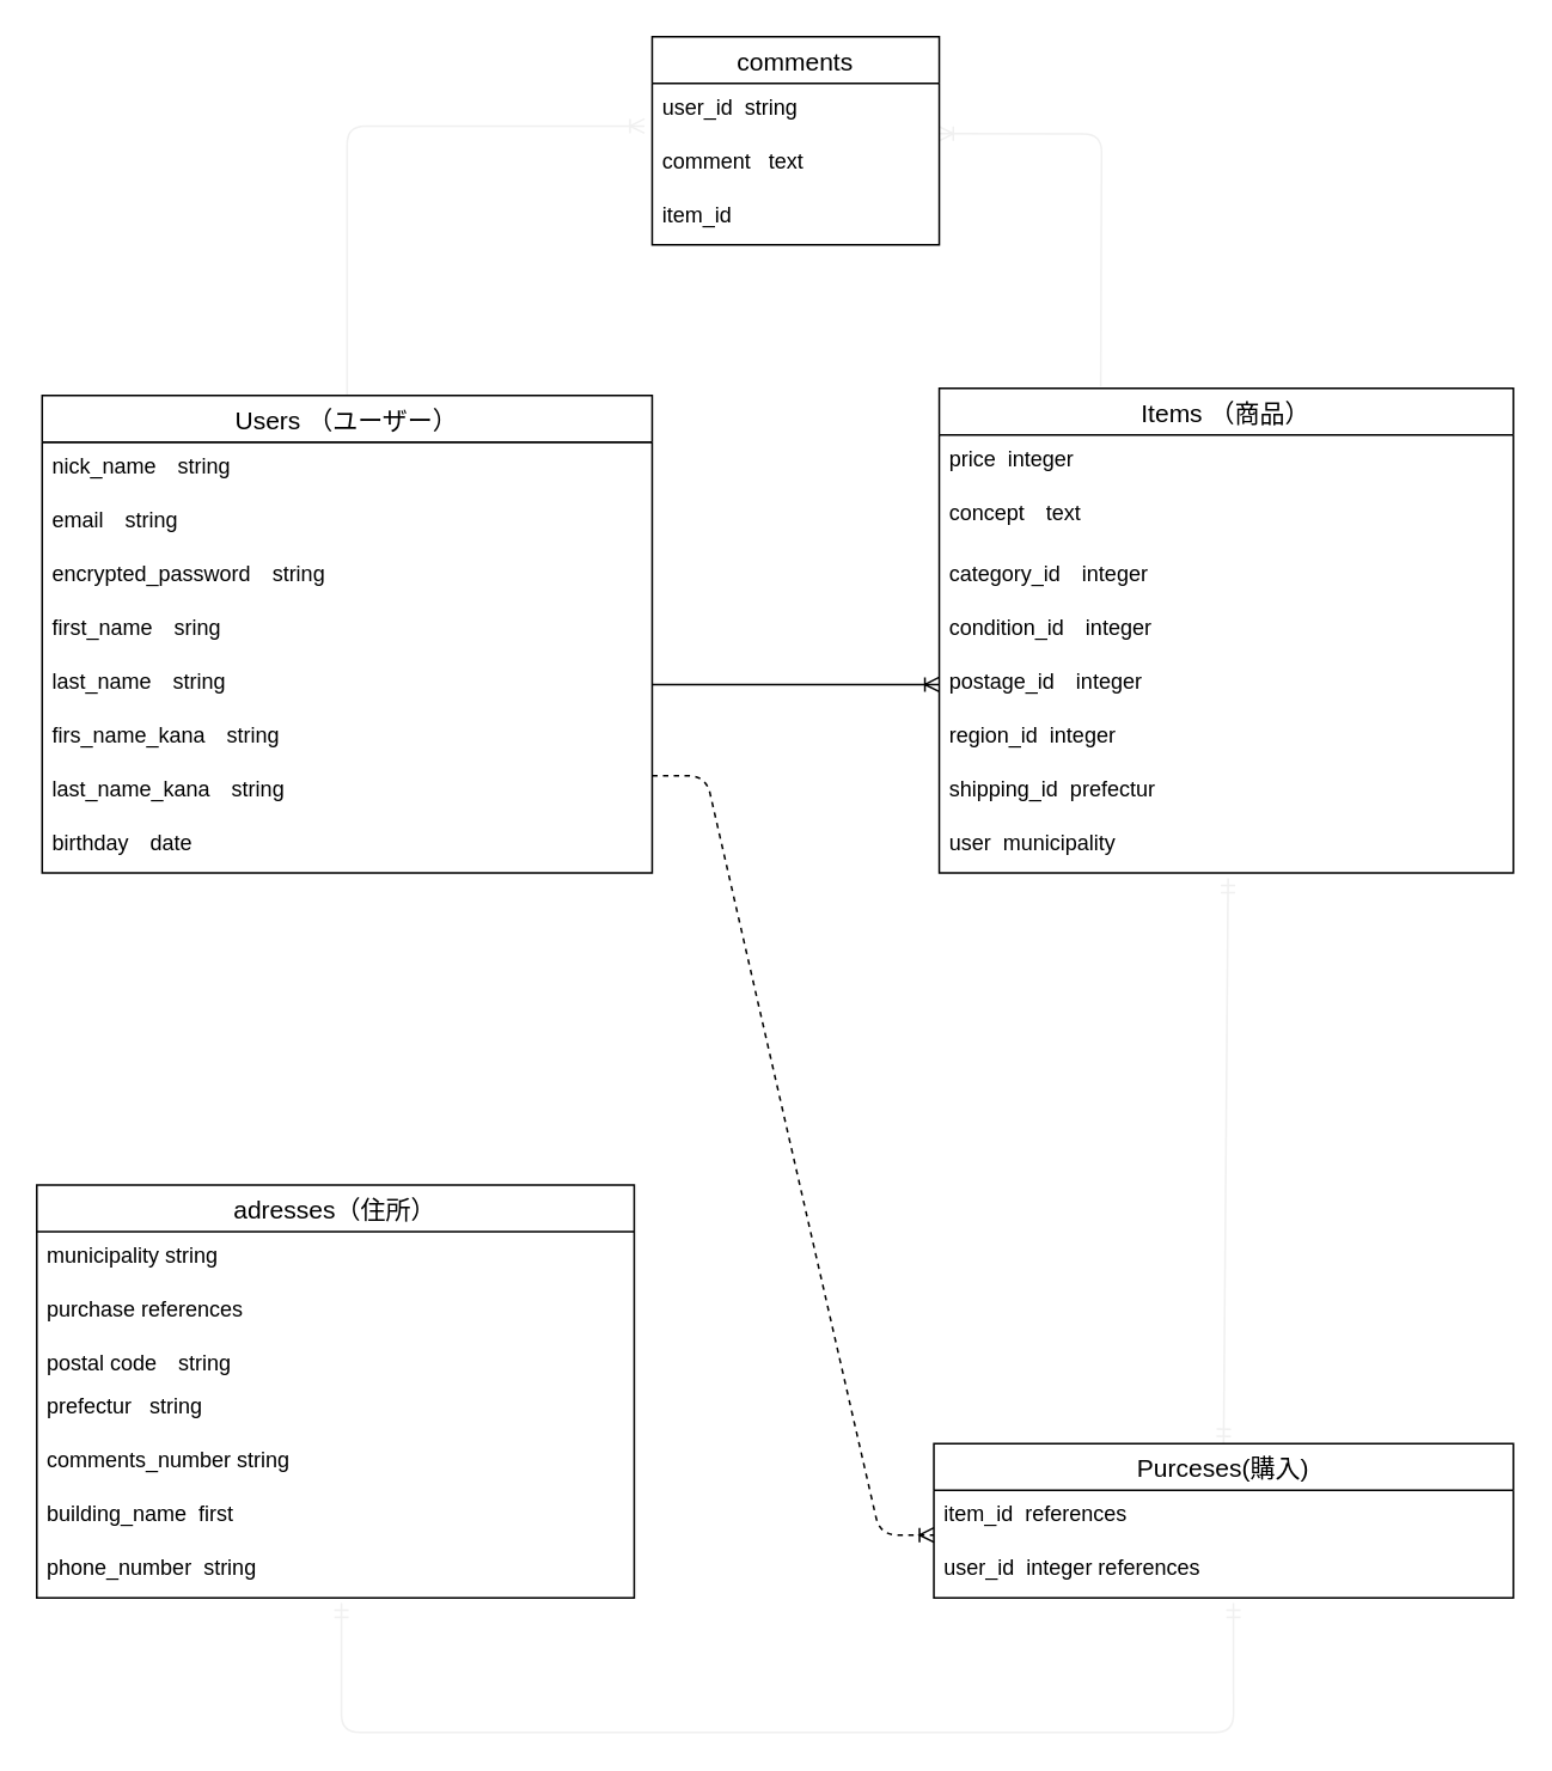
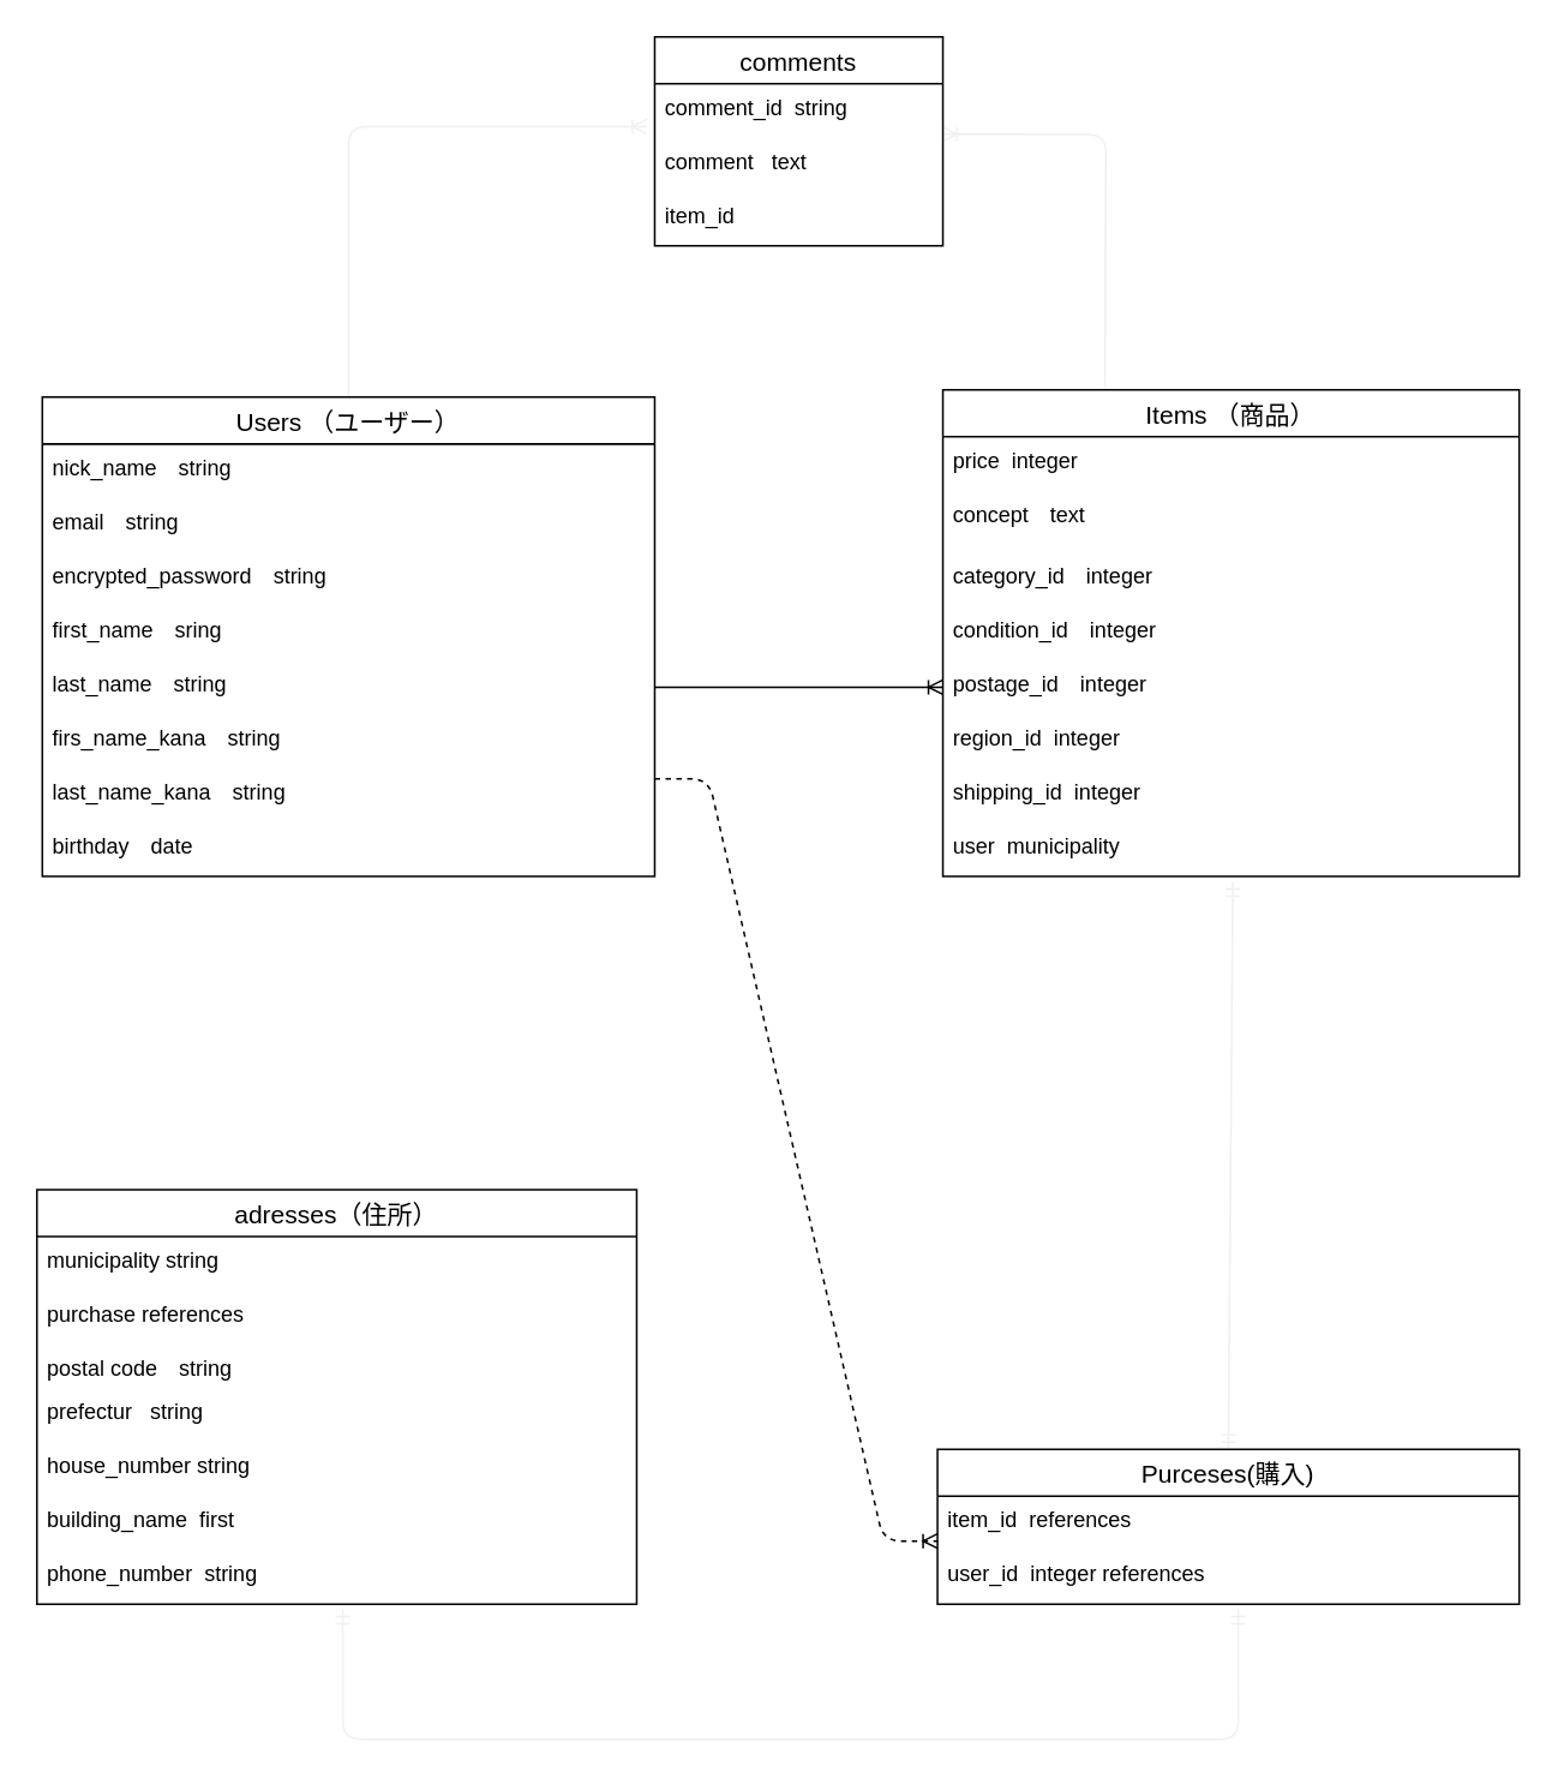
- <mxCell id="26" value="user_id  string" style="text;strokeColor=none;fillColor=none;spacingLeft=4;spacingRight=4;overflow=hidden;rotatable=0;points=[[0,0.5],[1,0.5]];portConstraint=eastwest;fontSize=12;" parent="25" vertex="1"><mxGeometry y="26" width="160" height="30" as="geometry" /></mxCell>
+ <mxCell id="26" value="comment_id  string" style="text;strokeColor=none;fillColor=none;spacingLeft=4;spacingRight=4;overflow=hidden;rotatable=0;points=[[0,0.5],[1,0.5]];portConstraint=eastwest;fontSize=12;" parent="25" vertex="1"><mxGeometry y="26" width="160" height="30" as="geometry" /></mxCell>
- <mxCell id="23" value="shipping_id  prefectur" style="text;strokeColor=none;fillColor=none;spacingLeft=4;spacingRight=4;overflow=hidden;rotatable=0;points=[[0,0.5],[1,0.5]];portConstraint=eastwest;fontSize=12;" parent="16" vertex="1"><mxGeometry y="210" width="320" height="30" as="geometry" /></mxCell>
+ <mxCell id="23" value="shipping_id  integer" style="text;strokeColor=none;fillColor=none;spacingLeft=4;spacingRight=4;overflow=hidden;rotatable=0;points=[[0,0.5],[1,0.5]];portConstraint=eastwest;fontSize=12;" parent="16" vertex="1"><mxGeometry y="210" width="320" height="30" as="geometry" /></mxCell>
- <mxCell id="34" value="comments_number string" style="text;strokeColor=none;fillColor=none;spacingLeft=4;spacingRight=4;overflow=hidden;rotatable=0;points=[[0,0.5],[1,0.5]];portConstraint=eastwest;fontSize=12;" parent="29" vertex="1"><mxGeometry y="140" width="333" height="30" as="geometry" /></mxCell>
+ <mxCell id="34" value="house_number string" style="text;strokeColor=none;fillColor=none;spacingLeft=4;spacingRight=4;overflow=hidden;rotatable=0;points=[[0,0.5],[1,0.5]];portConstraint=eastwest;fontSize=12;" parent="29" vertex="1"><mxGeometry y="140" width="333" height="30" as="geometry" /></mxCell>
